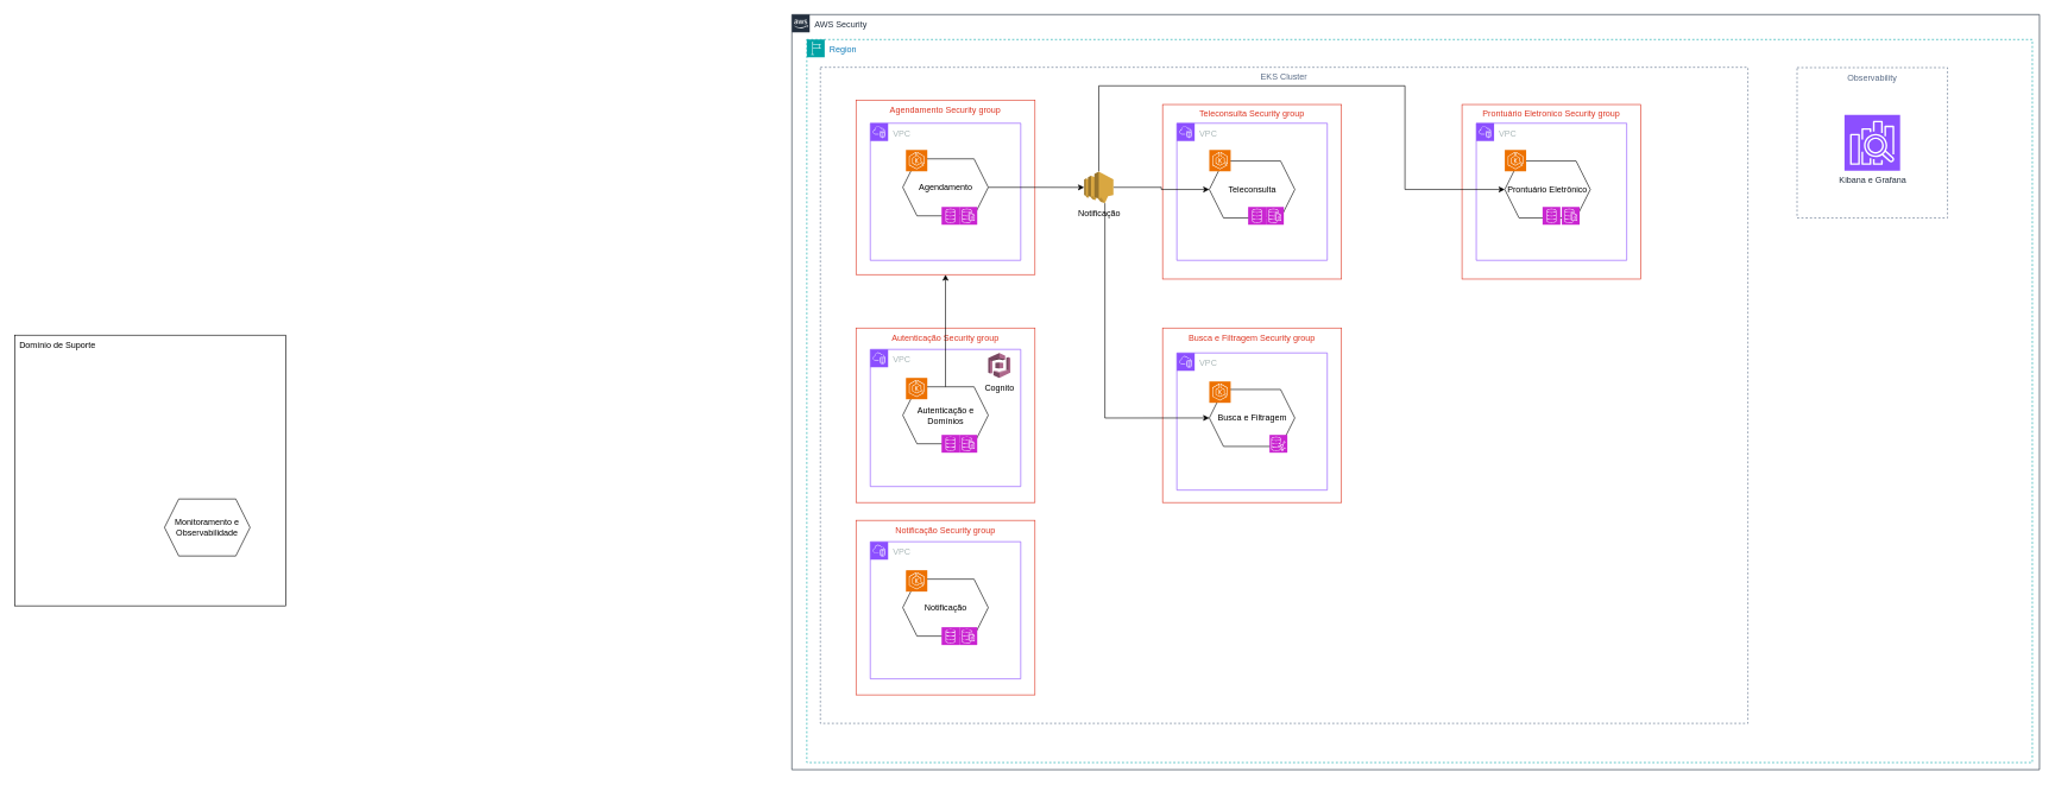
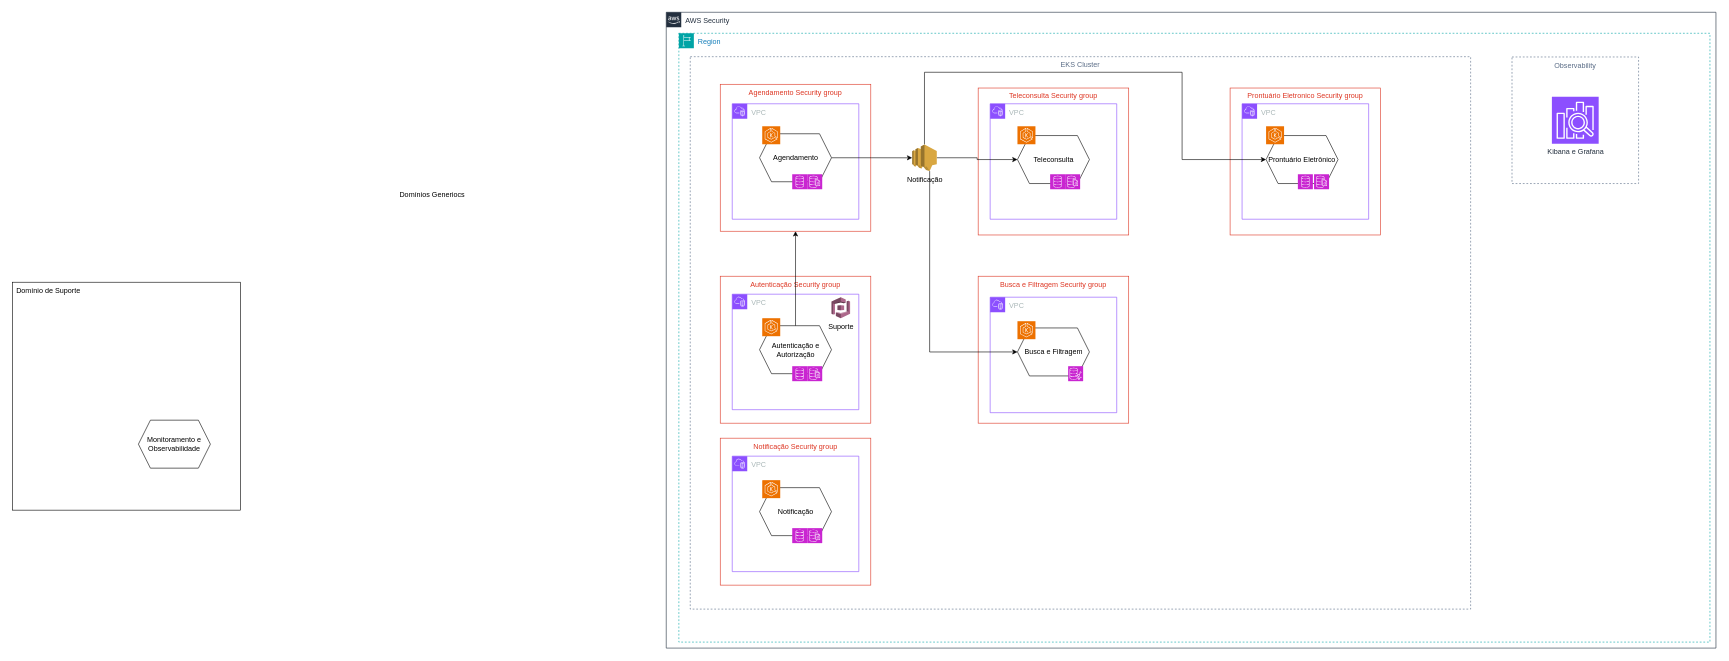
+ <mxCell id="2" value="Domínios Generiocs" style="text;html=1;align=center;verticalAlign=middle;whiteSpace=wrap;rounded=0;" vertex="1" parent="1"><mxGeometry x="660" y="310" width="120" height="30" as="geometry" /></mxCell>
- <mxCell id="45" value="Cognito" style="outlineConnect=0;dashed=0;verticalLabelPosition=bottom;verticalAlign=top;align=center;html=1;shape=mxgraph.aws3.cognito;fillColor=#AD688B;gradientColor=none;" vertex="1" parent="7"><mxGeometry x="254.5" y="440" width="31" height="35" as="geometry" /></mxCell>
+ <mxCell id="45" value="Suporte" style="outlineConnect=0;dashed=0;verticalLabelPosition=bottom;verticalAlign=top;align=center;html=1;shape=mxgraph.aws3.cognito;fillColor=#AD688B;gradientColor=none;" vertex="1" parent="7"><mxGeometry x="254.5" y="440" width="31" height="35" as="geometry" /></mxCell>
- <mxCell id="19" value="Autenticação e Domínios" style="shape=hexagon;perimeter=hexagonPerimeter2;whiteSpace=wrap;html=1;fixedSize=1;" vertex="1" parent="7"><mxGeometry x="134.5" y="487.5" width="120" height="80" as="geometry" /></mxCell>
+ <mxCell id="19" value="Autenticação e Autorização" style="shape=hexagon;perimeter=hexagonPerimeter2;whiteSpace=wrap;html=1;fixedSize=1;" vertex="1" parent="7"><mxGeometry x="134.5" y="487.5" width="120" height="80" as="geometry" /></mxCell>
